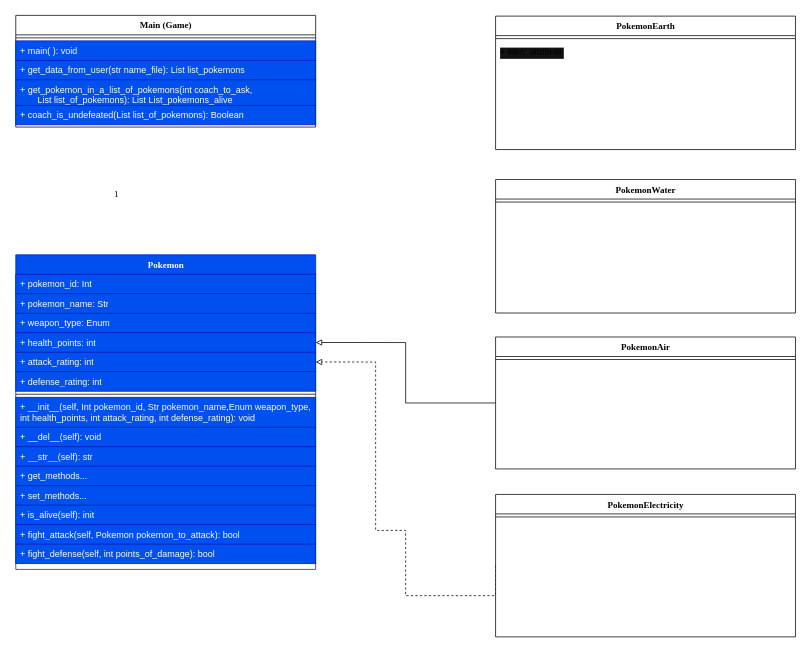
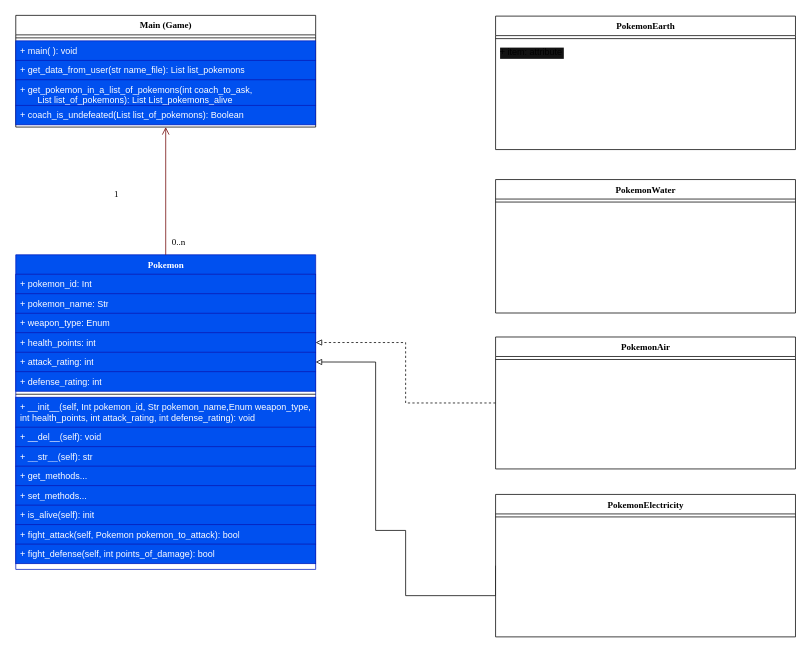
+ <mxCell id="32" style="edgeStyle=orthogonalEdgeStyle;rounded=0;html=1;labelBackgroundColor=none;startArrow=open;startFill=0;startSize=8;endArrow=none;endFill=0;endSize=16;fontFamily=Verdana;fontSize=12;entryX=0.5;entryY=0;entryDx=0;entryDy=0;exitX=0.5;exitY=1;exitDx=0;exitDy=0;fillColor=#a20025;strokeColor=#6F0000;" parent="1" source="2" target="16" edge="1"><mxGeometry relative="1" as="geometry"><Array as="points" /><mxPoint x="160" y="261" as="sourcePoint" /><mxPoint x="80" y="299" as="targetPoint" /></mxGeometry></mxCell>
+ <mxCell id="33" value="0..n" style="text;html=1;resizable=0;points=[];align=center;verticalAlign=middle;labelBackgroundColor=#ffffff;fontSize=12;fontFamily=Verdana" parent="32" vertex="1" connectable="0"><mxGeometry x="0.858" y="2" relative="1" as="geometry"><mxPoint x="14.01" y="-4.69" as="offset" /></mxGeometry></mxCell>
- <mxCell id="10" style="edgeStyle=orthogonalEdgeStyle;rounded=0;orthogonalLoop=1;jettySize=auto;html=1;exitX=0;exitY=0.5;exitDx=0;exitDy=0;entryX=1;entryY=0.5;entryDx=0;entryDy=0;startArrow=none;startFill=0;endArrow=block;endFill=0;" parent="1" source="11" target="20" edge="1"><mxGeometry relative="1" as="geometry" /></mxCell>
+ <mxCell id="10" style="edgeStyle=orthogonalEdgeStyle;rounded=0;orthogonalLoop=1;jettySize=auto;html=1;exitX=0;exitY=0.5;exitDx=0;exitDy=0;entryX=1;entryY=0.5;entryDx=0;entryDy=0;startArrow=none;startFill=0;endArrow=block;endFill=0;dashed=1;" parent="1" source="11" target="20" edge="1"><mxGeometry relative="1" as="geometry" /></mxCell>
- <mxCell id="13" style="edgeStyle=orthogonalEdgeStyle;rounded=0;orthogonalLoop=1;jettySize=auto;html=1;exitX=0;exitY=0.5;exitDx=0;exitDy=0;startArrow=none;startFill=0;endArrow=block;endFill=0;entryX=1;entryY=0.5;entryDx=0;entryDy=0;dashed=1;" parent="1" source="14" target="21" edge="1"><mxGeometry relative="1" as="geometry"><mxPoint x="260" y="459" as="targetPoint" /><Array as="points"><mxPoint x="660" y="794" /><mxPoint x="540" y="794" /><mxPoint x="540" y="707" /><mxPoint x="500" y="707" /><mxPoint x="500" y="482" /></Array></mxGeometry></mxCell>
+ <mxCell id="13" style="edgeStyle=orthogonalEdgeStyle;rounded=0;orthogonalLoop=1;jettySize=auto;html=1;exitX=0;exitY=0.5;exitDx=0;exitDy=0;startArrow=none;startFill=0;endArrow=block;endFill=0;entryX=1;entryY=0.5;entryDx=0;entryDy=0;" parent="1" source="14" target="21" edge="1"><mxGeometry relative="1" as="geometry"><mxPoint x="260" y="459" as="targetPoint" /><Array as="points"><mxPoint x="660" y="794" /><mxPoint x="540" y="794" /><mxPoint x="540" y="707" /><mxPoint x="500" y="707" /><mxPoint x="500" y="482" /></Array></mxGeometry></mxCell>
